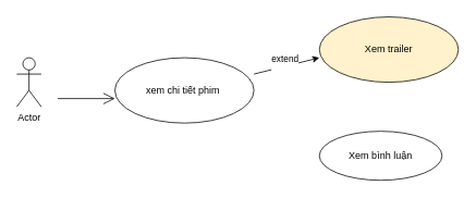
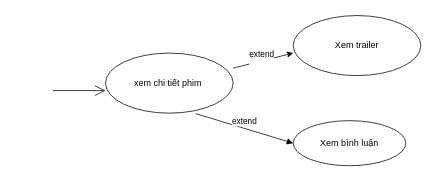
- <mxCell id="4" value="Xem trailer" style="ellipse;whiteSpace=wrap;html=1;fillColor=#fff2cc;" vertex="1" parent="1"><mxGeometry x="390" y="20" width="170" height="80" as="geometry" /></mxCell>
+ <mxCell id="4" value="Xem trailer" style="ellipse;whiteSpace=wrap;html=1;" vertex="1" parent="1"><mxGeometry x="390" y="20" width="170" height="80" as="geometry" /></mxCell>
- <mxCell id="2" value="Actor" style="shape=umlActor;verticalLabelPosition=bottom;verticalAlign=top;html=1;" vertex="1" parent="1"><mxGeometry x="20" y="70" width="30" height="60" as="geometry" /></mxCell>
+ <mxCell id="7" value="extend" style="html=1;verticalAlign=bottom;endArrow=block;curved=0;rounded=0;entryX=0;entryY=0.5;entryDx=0;entryDy=0;exitX=0.706;exitY=1.008;exitDx=0;exitDy=0;exitPerimeter=0;" edge="1" parent="1" source="3" target="5"><mxGeometry width="80" relative="1" as="geometry"><mxPoint x="110" y="230" as="sourcePoint" /><mxPoint x="190" y="230" as="targetPoint" /></mxGeometry></mxCell>
